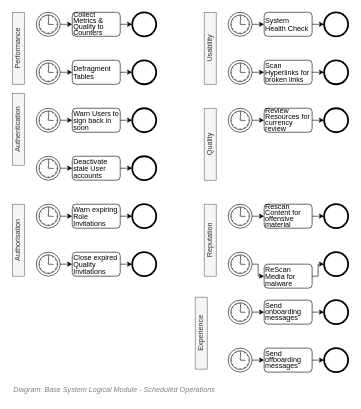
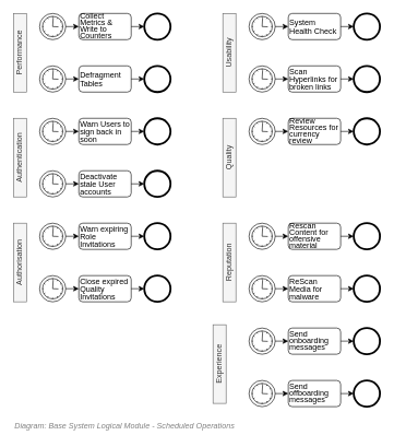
- <mxCell id="5" value="&lt;p style=&quot;line-height: 80%&quot;&gt;Collect Metrics &amp;amp; Quality to Counters&lt;/p&gt;" style="shape=ext;rounded=1;html=1;whiteSpace=wrap;strokeColor=#000000;strokeWidth=1;fillColor=none;align=left;" parent="1" vertex="1"><mxGeometry x="120" y="20" width="80" height="40" as="geometry" /></mxCell>
+ <mxCell id="5" value="&lt;p style=&quot;line-height: 80%&quot;&gt;Collect Metrics &amp;amp; Write to Counters&lt;/p&gt;" style="shape=ext;rounded=1;html=1;whiteSpace=wrap;strokeColor=#000000;strokeWidth=1;fillColor=none;align=left;" parent="1" vertex="1"><mxGeometry x="120" y="20" width="80" height="40" as="geometry" /></mxCell>
- <mxCell id="47" value="Authentication" style="rounded=0;whiteSpace=wrap;html=1;strokeColor=#666666;strokeWidth=1;fillColor=#f5f5f5;align=center;horizontal=0;fontColor=#333333;" parent="1" vertex="1"><mxGeometry x="20" y="155" width="20" height="120" as="geometry" /></mxCell>
+ <mxCell id="47" value="Authentication" style="rounded=0;whiteSpace=wrap;html=1;strokeColor=#666666;strokeWidth=1;fillColor=#f5f5f5;align=center;horizontal=0;fontColor=#333333;" parent="1" vertex="1"><mxGeometry x="20" y="180" width="20" height="120" as="geometry" /></mxCell>
- <mxCell id="45" value="&lt;p style=&quot;line-height: 100%&quot;&gt;ReScan Media for malware&amp;nbsp;&lt;/p&gt;" style="shape=ext;rounded=1;html=1;whiteSpace=wrap;strokeColor=#000000;strokeWidth=1;fillColor=none;align=left;" parent="1" vertex="1"><mxGeometry x="440" y="440" width="80" height="40" as="geometry" /></mxCell>
+ <mxCell id="45" value="&lt;p style=&quot;line-height: 100%&quot;&gt;ReScan Media for malware&amp;nbsp;&lt;/p&gt;" style="shape=ext;rounded=1;html=1;whiteSpace=wrap;strokeColor=#000000;strokeWidth=1;fillColor=none;align=left;" parent="1" vertex="1"><mxGeometry x="440" y="420" width="80" height="40" as="geometry" /></mxCell>
